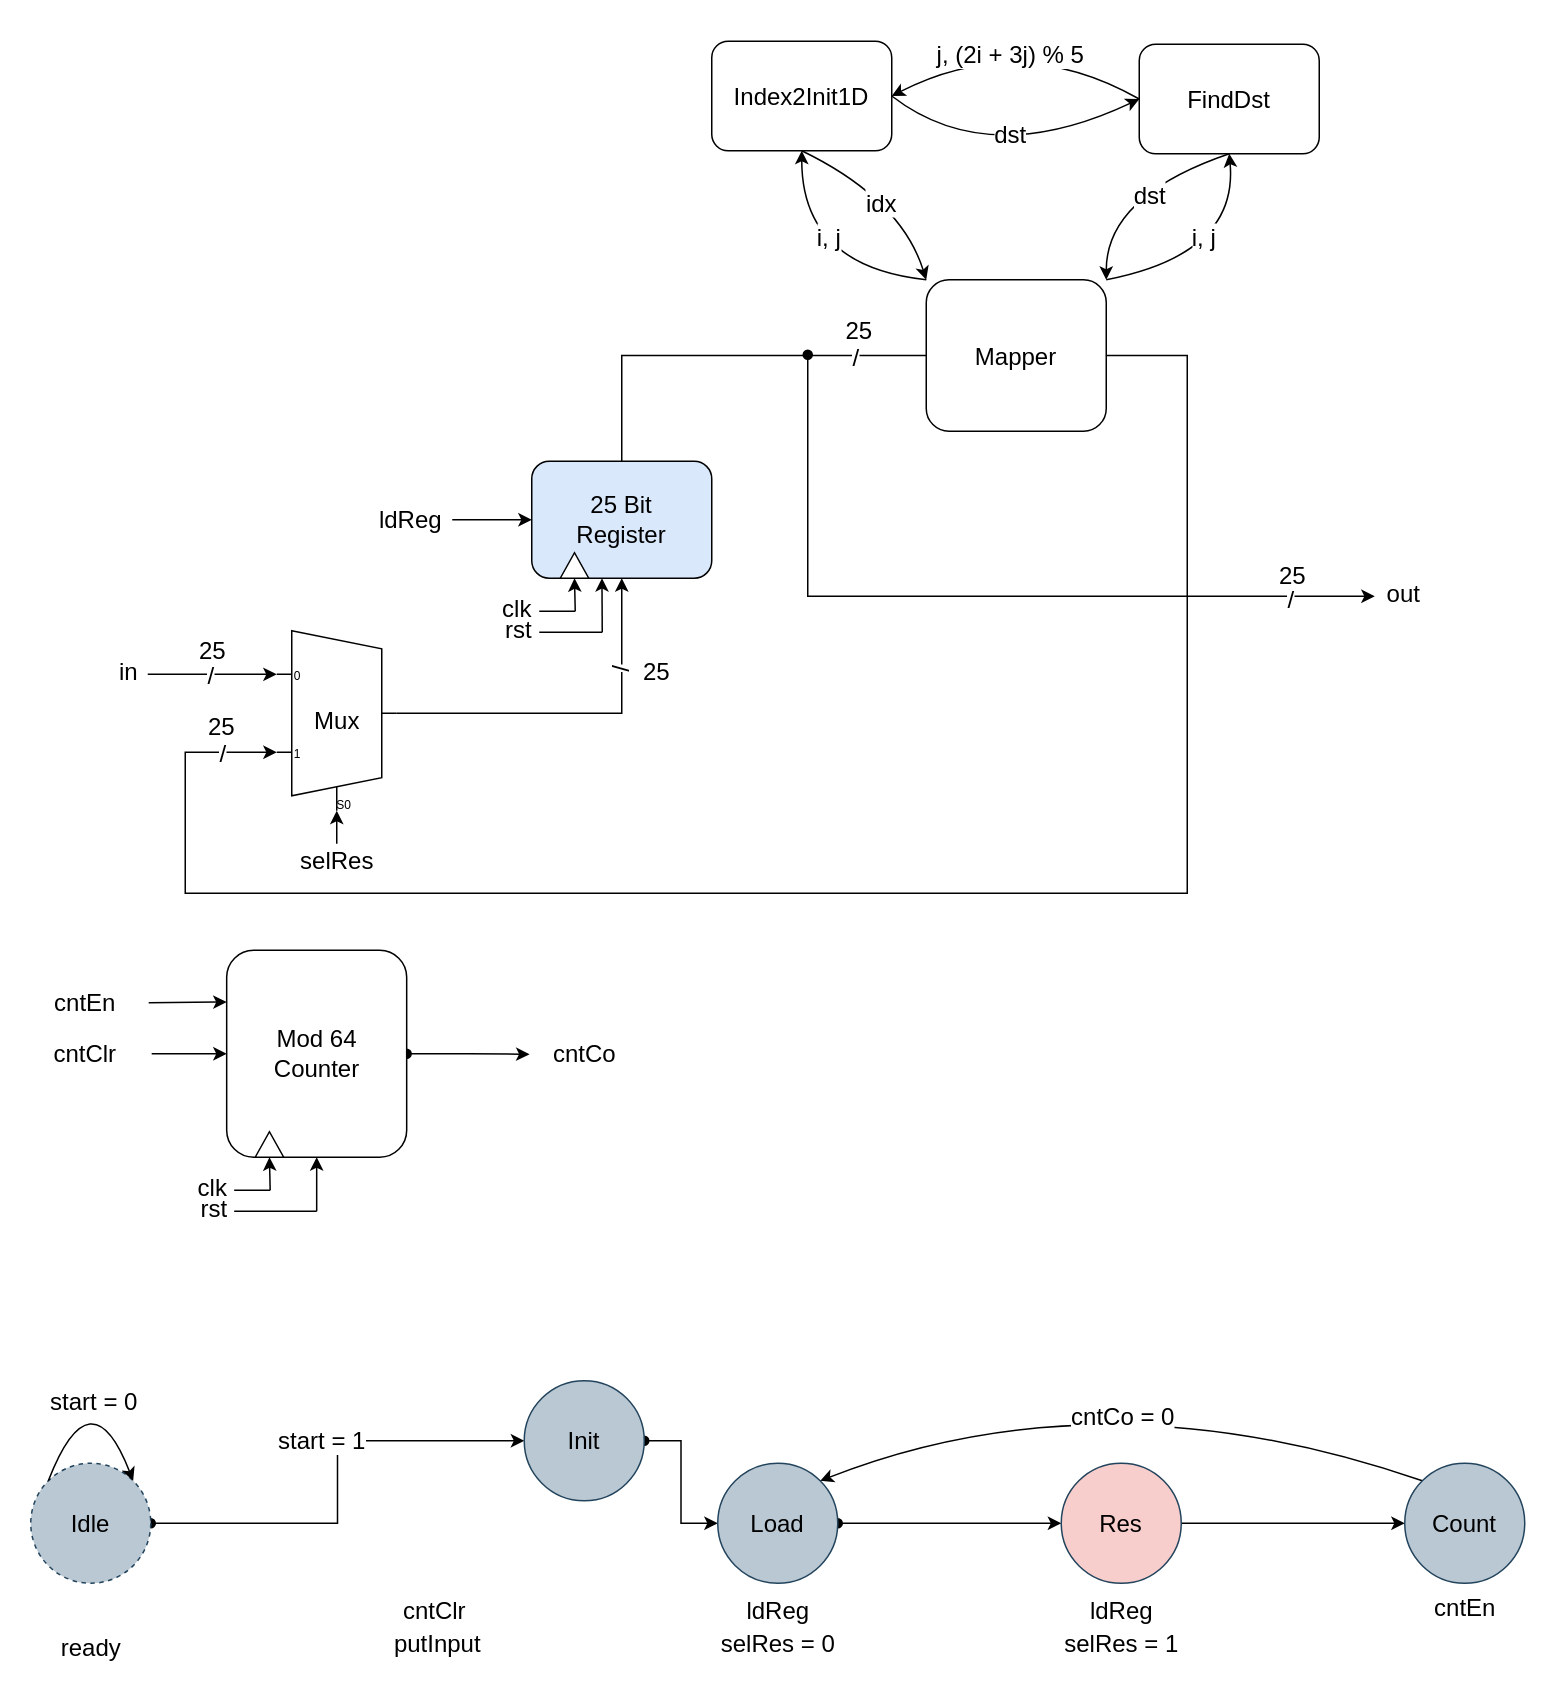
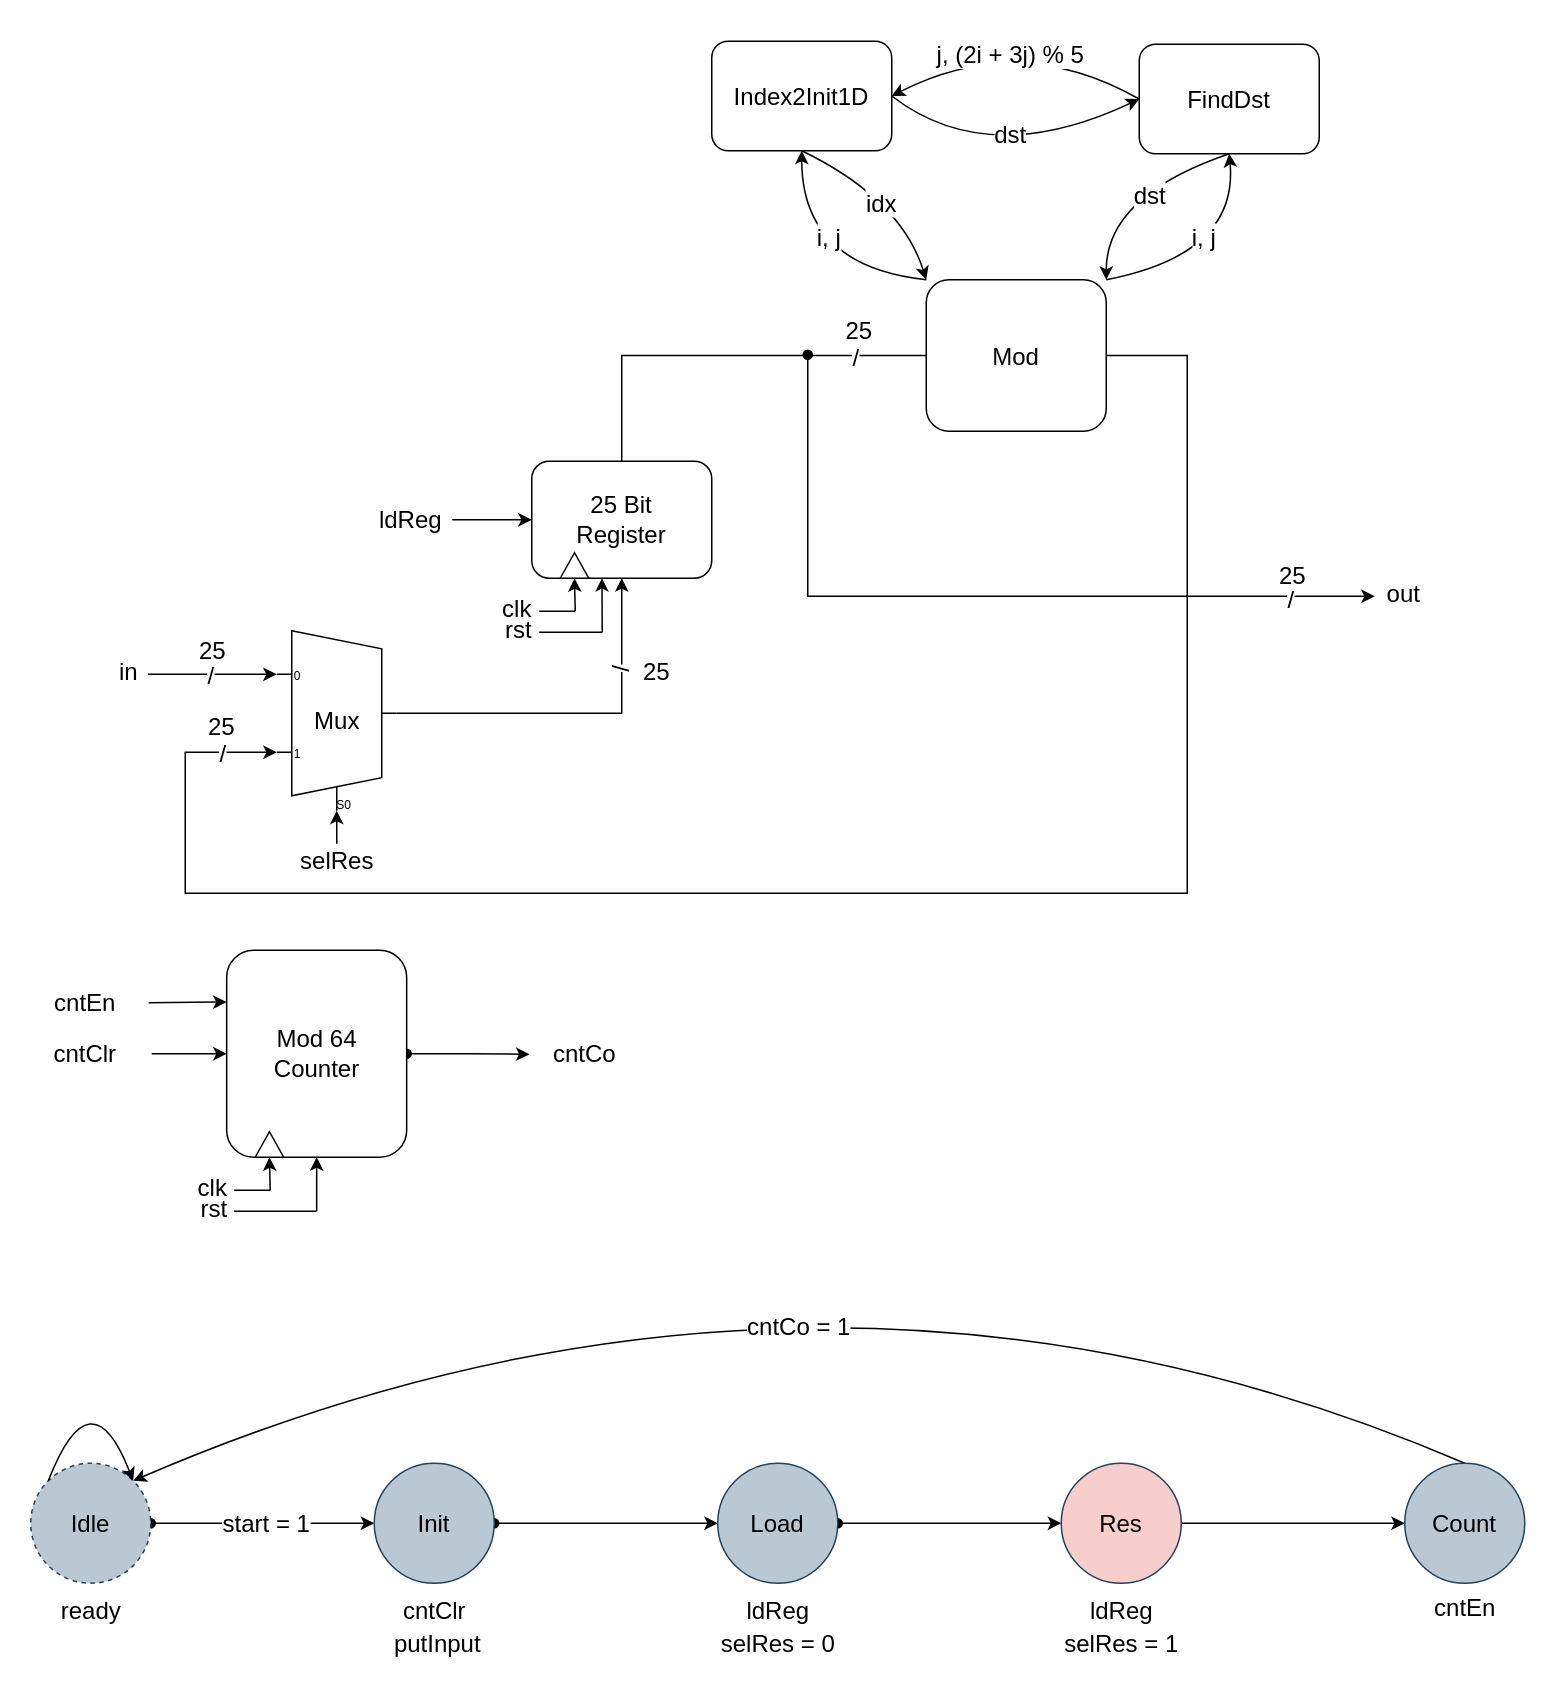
- <mxCell id="29" value="&lt;font style=&quot;font-size: 16px;&quot;&gt;Mapper&lt;br&gt;&lt;/font&gt;" style="rounded=1;whiteSpace=wrap;html=1;" parent="1" vertex="1"><mxGeometry x="617" y="186" width="120" height="101" as="geometry" /></mxCell>
+ <mxCell id="29" value="&lt;font style=&quot;font-size: 16px;&quot;&gt;Mod&lt;br&gt;&lt;/font&gt;" style="rounded=1;whiteSpace=wrap;html=1;" parent="1" vertex="1"><mxGeometry x="617" y="186" width="120" height="101" as="geometry" /></mxCell>
- <mxCell id="16" value="&lt;font style=&quot;font-size: 16px;&quot;&gt;25 Bit&lt;br&gt;Register&lt;br&gt;&lt;/font&gt;" style="rounded=1;whiteSpace=wrap;html=1;fillColor=#dae8fc;" parent="1" vertex="1"><mxGeometry x="354" y="307" width="120" height="78" as="geometry" /></mxCell>
+ <mxCell id="16" value="&lt;font style=&quot;font-size: 16px;&quot;&gt;25 Bit&lt;br&gt;Register&lt;br&gt;&lt;/font&gt;" style="rounded=1;whiteSpace=wrap;html=1;" parent="1" vertex="1"><mxGeometry x="354" y="307" width="120" height="78" as="geometry" /></mxCell>
+ <mxCell id="82" value="" style="curved=1;endArrow=classic;html=1;rounded=0;fontSize=16;endSize=6;exitX=0.5;exitY=0;exitDx=0;exitDy=0;entryX=1;entryY=0;entryDx=0;entryDy=0;" parent="1" source="84" target="4" edge="1"><mxGeometry width="50" height="50" relative="1" as="geometry"><mxPoint x="496" y="1117" as="sourcePoint" /><mxPoint x="546" y="1067" as="targetPoint" /><Array as="points"><mxPoint x="545" y="790" /></Array></mxGeometry></mxCell>
+ <mxCell id="83" value="cntCo = 1" style="edgeLabel;html=1;align=center;verticalAlign=middle;resizable=0;points=[];fontSize=16;" parent="82" vertex="1" connectable="0"><mxGeometry x="0.023" y="67" relative="1" as="geometry"><mxPoint x="-17" y="22" as="offset" /></mxGeometry></mxCell>
- <mxCell id="66" value="start = 0" style="text;html=1;align=center;verticalAlign=middle;resizable=0;points=[];autosize=1;strokeColor=none;fillColor=none;fontSize=16;" parent="1" vertex="1"><mxGeometry x="24" y="918" width="76" height="31" as="geometry" /></mxCell>
- <mxCell id="80" value="" style="curved=1;endArrow=classic;html=1;rounded=0;fontSize=16;endSize=6;entryX=1;entryY=0;entryDx=0;entryDy=0;exitX=0;exitY=0;exitDx=0;exitDy=0;" parent="1" source="84" target="72" edge="1"><mxGeometry width="50" height="50" relative="1" as="geometry"><mxPoint x="471" y="1085" as="sourcePoint" /><mxPoint x="521" y="1035" as="targetPoint" /><Array as="points"><mxPoint x="734" y="913" /></Array></mxGeometry></mxCell>
- <mxCell id="81" value="cntCo = 0" style="edgeLabel;html=1;align=center;verticalAlign=middle;resizable=0;points=[];fontSize=16;" parent="80" vertex="1" connectable="0"><mxGeometry x="0.123" y="20" relative="1" as="geometry"><mxPoint x="19" y="7" as="offset" /></mxGeometry></mxCell>
- <mxCell id="68" value="Init" style="ellipse;whiteSpace=wrap;html=1;aspect=fixed;fontSize=16;fillColor=#bac8d3;strokeColor=#23445d;" parent="1" vertex="1"><mxGeometry x="349" y="920" width="80" height="80" as="geometry" /></mxCell>
+ <mxCell id="68" value="Init" style="ellipse;whiteSpace=wrap;html=1;aspect=fixed;fontSize=16;fillColor=#bac8d3;strokeColor=#23445d;" parent="1" vertex="1"><mxGeometry x="249" y="975" width="80" height="80" as="geometry" /></mxCell>
- <mxCell id="64" value="ready" style="text;html=1;align=center;verticalAlign=middle;resizable=0;points=[];autosize=1;strokeColor=none;fillColor=none;fontSize=16;" parent="1" vertex="1"><mxGeometry x="31" y="1082" width="58" height="31" as="geometry" /></mxCell>
+ <mxCell id="64" value="ready" style="text;html=1;align=center;verticalAlign=middle;resizable=0;points=[];autosize=1;strokeColor=none;fillColor=none;fontSize=16;" parent="1" vertex="1"><mxGeometry x="31" y="1057" width="58" height="31" as="geometry" /></mxCell>
